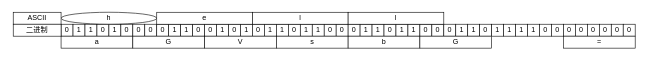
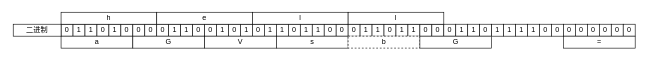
- <mxCell id="61" value="ASCII" style="rounded=0;whiteSpace=wrap;html=1;" vertex="1" parent="1"><mxGeometry x="20" y="20" width="80" height="20" as="geometry" /></mxCell>
- <mxCell id="26" value="h" style="ellipse;whiteSpace=wrap;html=1;" vertex="1" parent="1"><mxGeometry x="100" y="20" width="160" height="20" as="geometry" /></mxCell>
+ <mxCell id="26" value="h" style="rounded=0;whiteSpace=wrap;html=1;" vertex="1" parent="1"><mxGeometry x="100" y="20" width="160" height="20" as="geometry" /></mxCell>
- <mxCell id="50" value="b" style="whiteSpace=wrap;html=1;" vertex="1" parent="1"><mxGeometry x="580" y="60" width="120" height="20" as="geometry" /></mxCell>
+ <mxCell id="50" value="b" style="whiteSpace=wrap;html=1;dashed=1;" vertex="1" parent="1"><mxGeometry x="580" y="60" width="120" height="20" as="geometry" /></mxCell>
